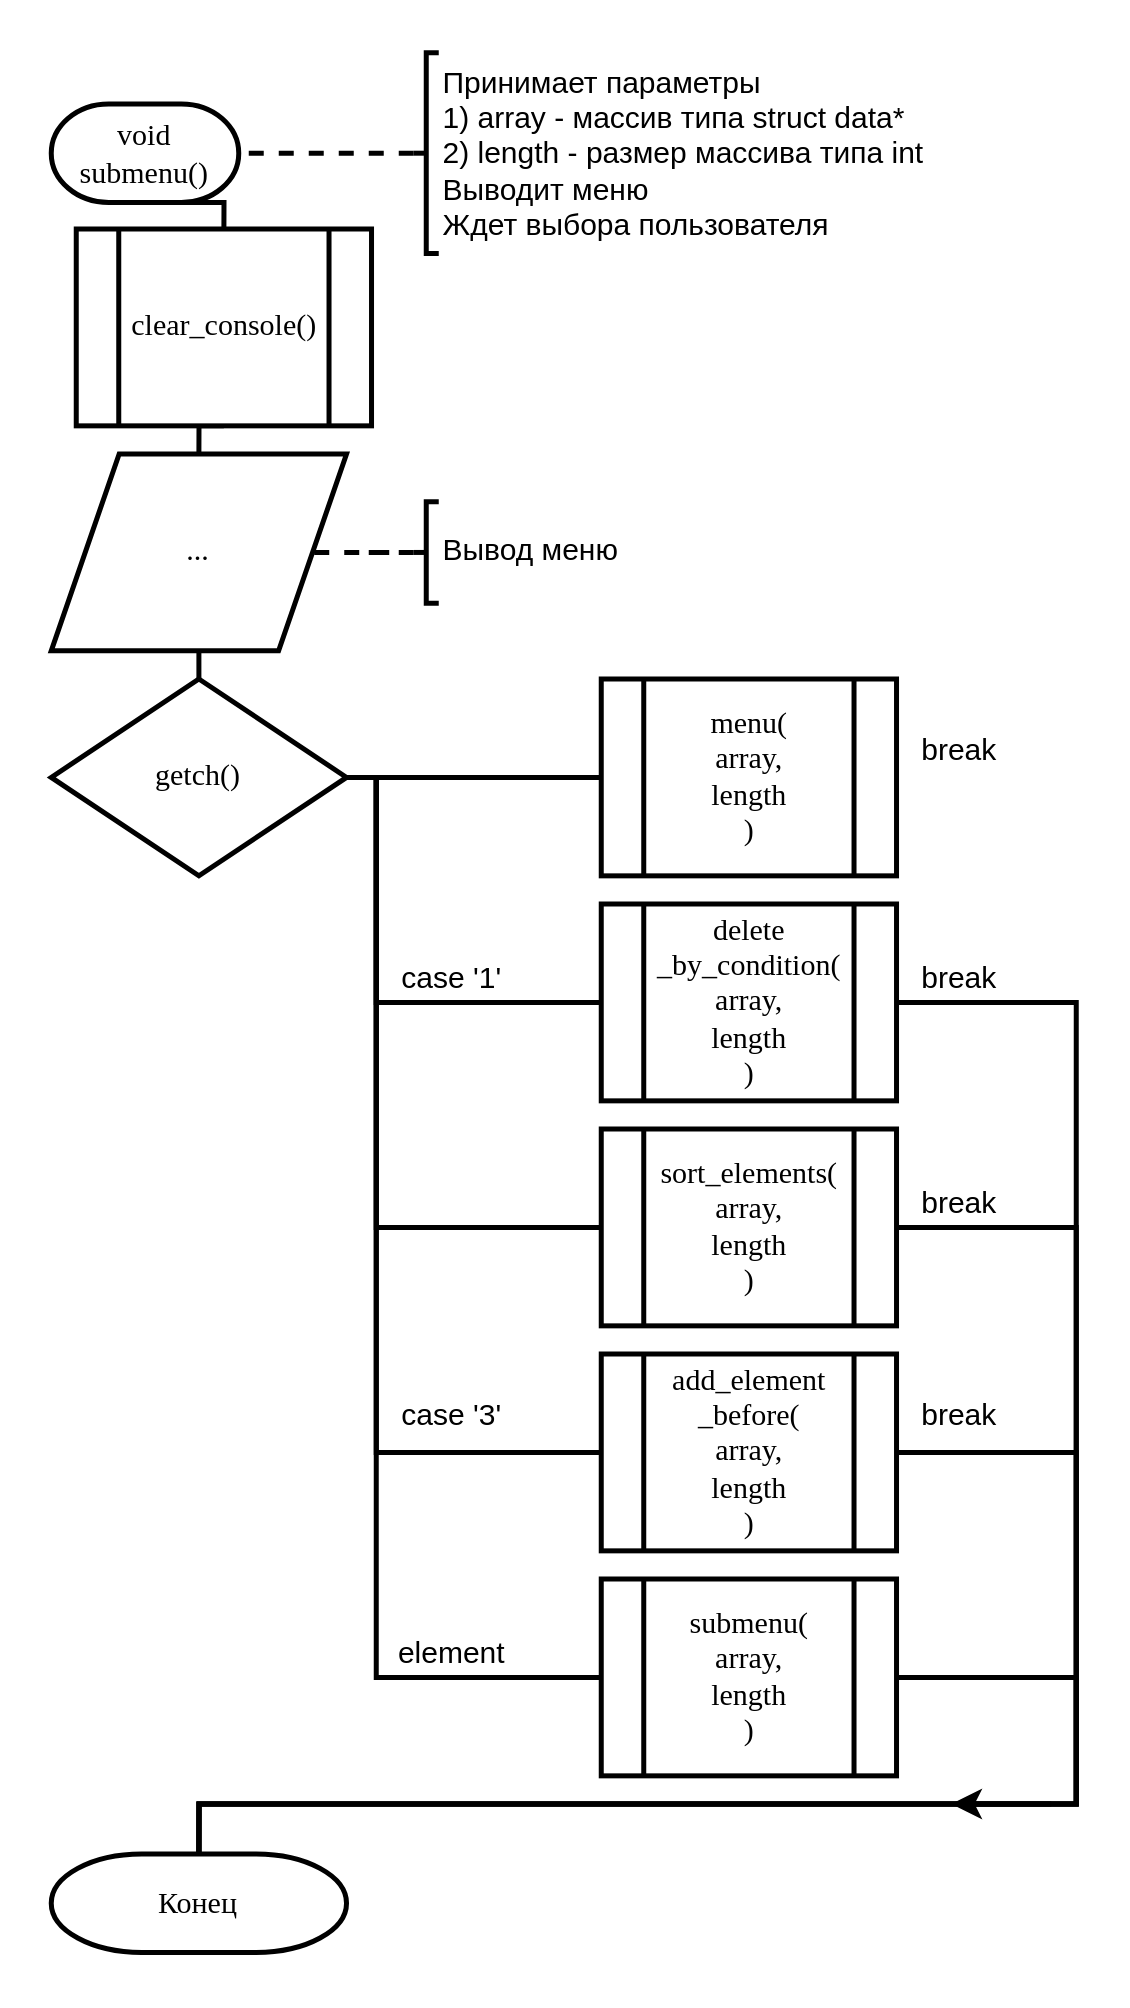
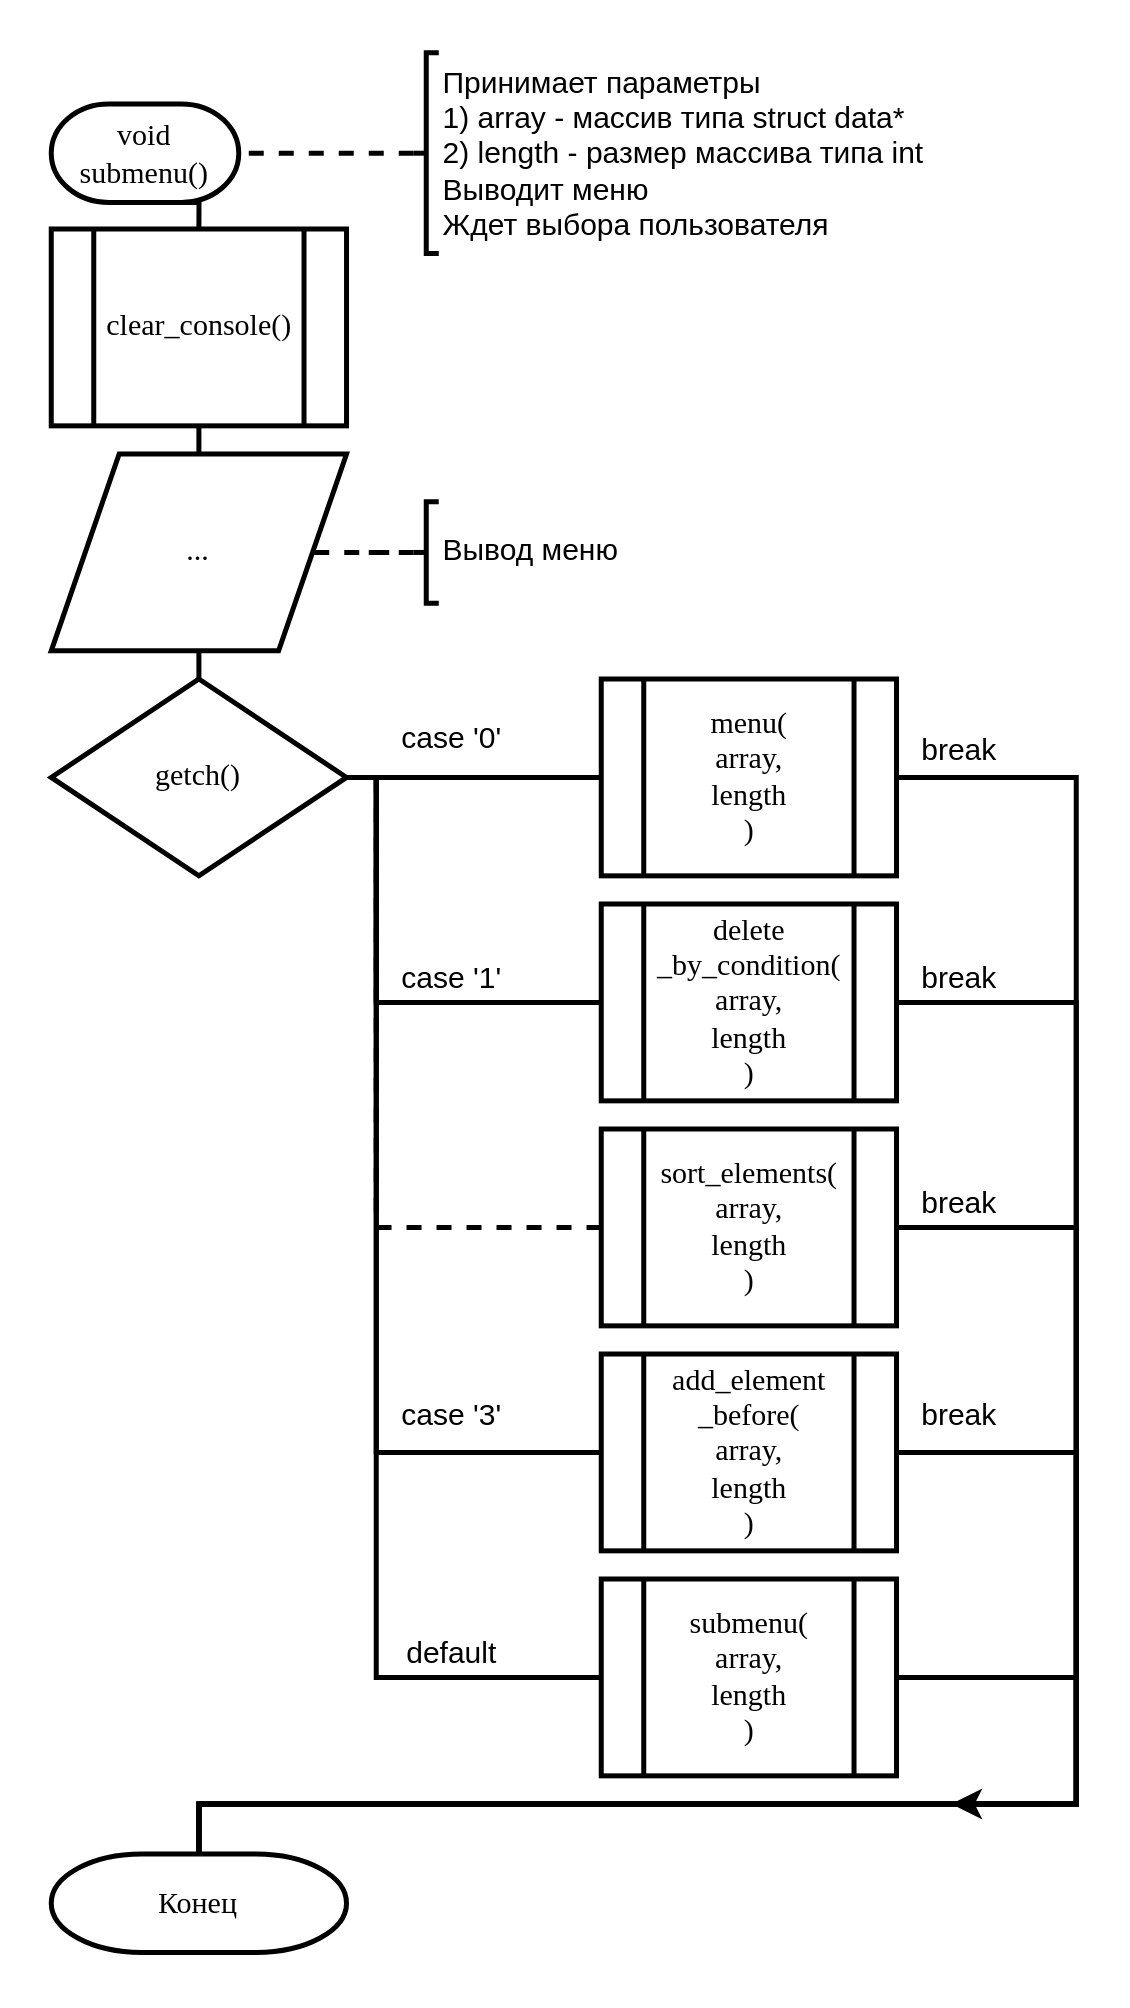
- <mxCell id="5" value="clear_console()" style="verticalLabelPosition=middle;verticalAlign=middle;html=1;shape=process;whiteSpace=wrap;rounded=0;size=0.14;arcSize=6;strokeWidth=2;fontFamily=Times New Roman;labelPosition=center;align=center;" vertex="1" parent="1"><mxGeometry x="30" y="91" width="118.11" height="78.74" as="geometry" /></mxCell>
+ <mxCell id="5" value="clear_console()" style="verticalLabelPosition=middle;verticalAlign=middle;html=1;shape=process;whiteSpace=wrap;rounded=0;size=0.14;arcSize=6;strokeWidth=2;fontFamily=Times New Roman;labelPosition=center;align=center;" vertex="1" parent="1"><mxGeometry x="20" y="91" width="118.11" height="78.74" as="geometry" /></mxCell>
+ <mxCell id="25" value="case '0'" style="text;html=1;align=center;verticalAlign=middle;resizable=0;points=[];autosize=1;" vertex="1" parent="1"><mxGeometry x="150" y="285" width="60" height="20" as="geometry" /></mxCell>
+ <mxCell id="14" style="edgeStyle=orthogonalEdgeStyle;rounded=0;orthogonalLoop=1;jettySize=auto;html=1;exitX=1;exitY=0.5;exitDx=0;exitDy=0;entryX=0.5;entryY=0;entryDx=0;entryDy=0;entryPerimeter=0;endArrow=none;endFill=0;strokeWidth=2;" edge="1" parent="1" source="15" target="24"><mxGeometry relative="1" as="geometry"><Array as="points"><mxPoint x="430" y="310" /><mxPoint x="430" y="721" /><mxPoint x="79" y="721" /></Array></mxGeometry></mxCell>
- <mxCell id="9" style="edgeStyle=orthogonalEdgeStyle;rounded=0;orthogonalLoop=1;jettySize=auto;html=1;exitX=1;exitY=0.5;exitDx=0;exitDy=0;exitPerimeter=0;entryX=0;entryY=0.5;entryDx=0;entryDy=0;endArrow=none;endFill=0;strokeWidth=2;" edge="1" parent="1" source="13" target="19"><mxGeometry relative="1" as="geometry"><Array as="points"><mxPoint x="150" y="310" /><mxPoint x="150" y="490" /></Array></mxGeometry></mxCell>
+ <mxCell id="9" style="edgeStyle=orthogonalEdgeStyle;rounded=0;orthogonalLoop=1;jettySize=auto;html=1;exitX=1;exitY=0.5;exitDx=0;exitDy=0;exitPerimeter=0;entryX=0;entryY=0.5;entryDx=0;entryDy=0;endArrow=none;endFill=0;strokeWidth=2;dashed=1;" edge="1" parent="1" source="13" target="19"><mxGeometry relative="1" as="geometry"><Array as="points"><mxPoint x="150" y="310" /><mxPoint x="150" y="490" /></Array></mxGeometry></mxCell>
- <mxCell id="28" value="element" style="text;html=1;align=center;verticalAlign=middle;resizable=0;points=[];autosize=1;" vertex="1" parent="1"><mxGeometry x="155" y="651" width="50" height="20" as="geometry" /></mxCell>
+ <mxCell id="28" value="default" style="text;html=1;align=center;verticalAlign=middle;resizable=0;points=[];autosize=1;" vertex="1" parent="1"><mxGeometry x="155" y="651" width="50" height="20" as="geometry" /></mxCell>
